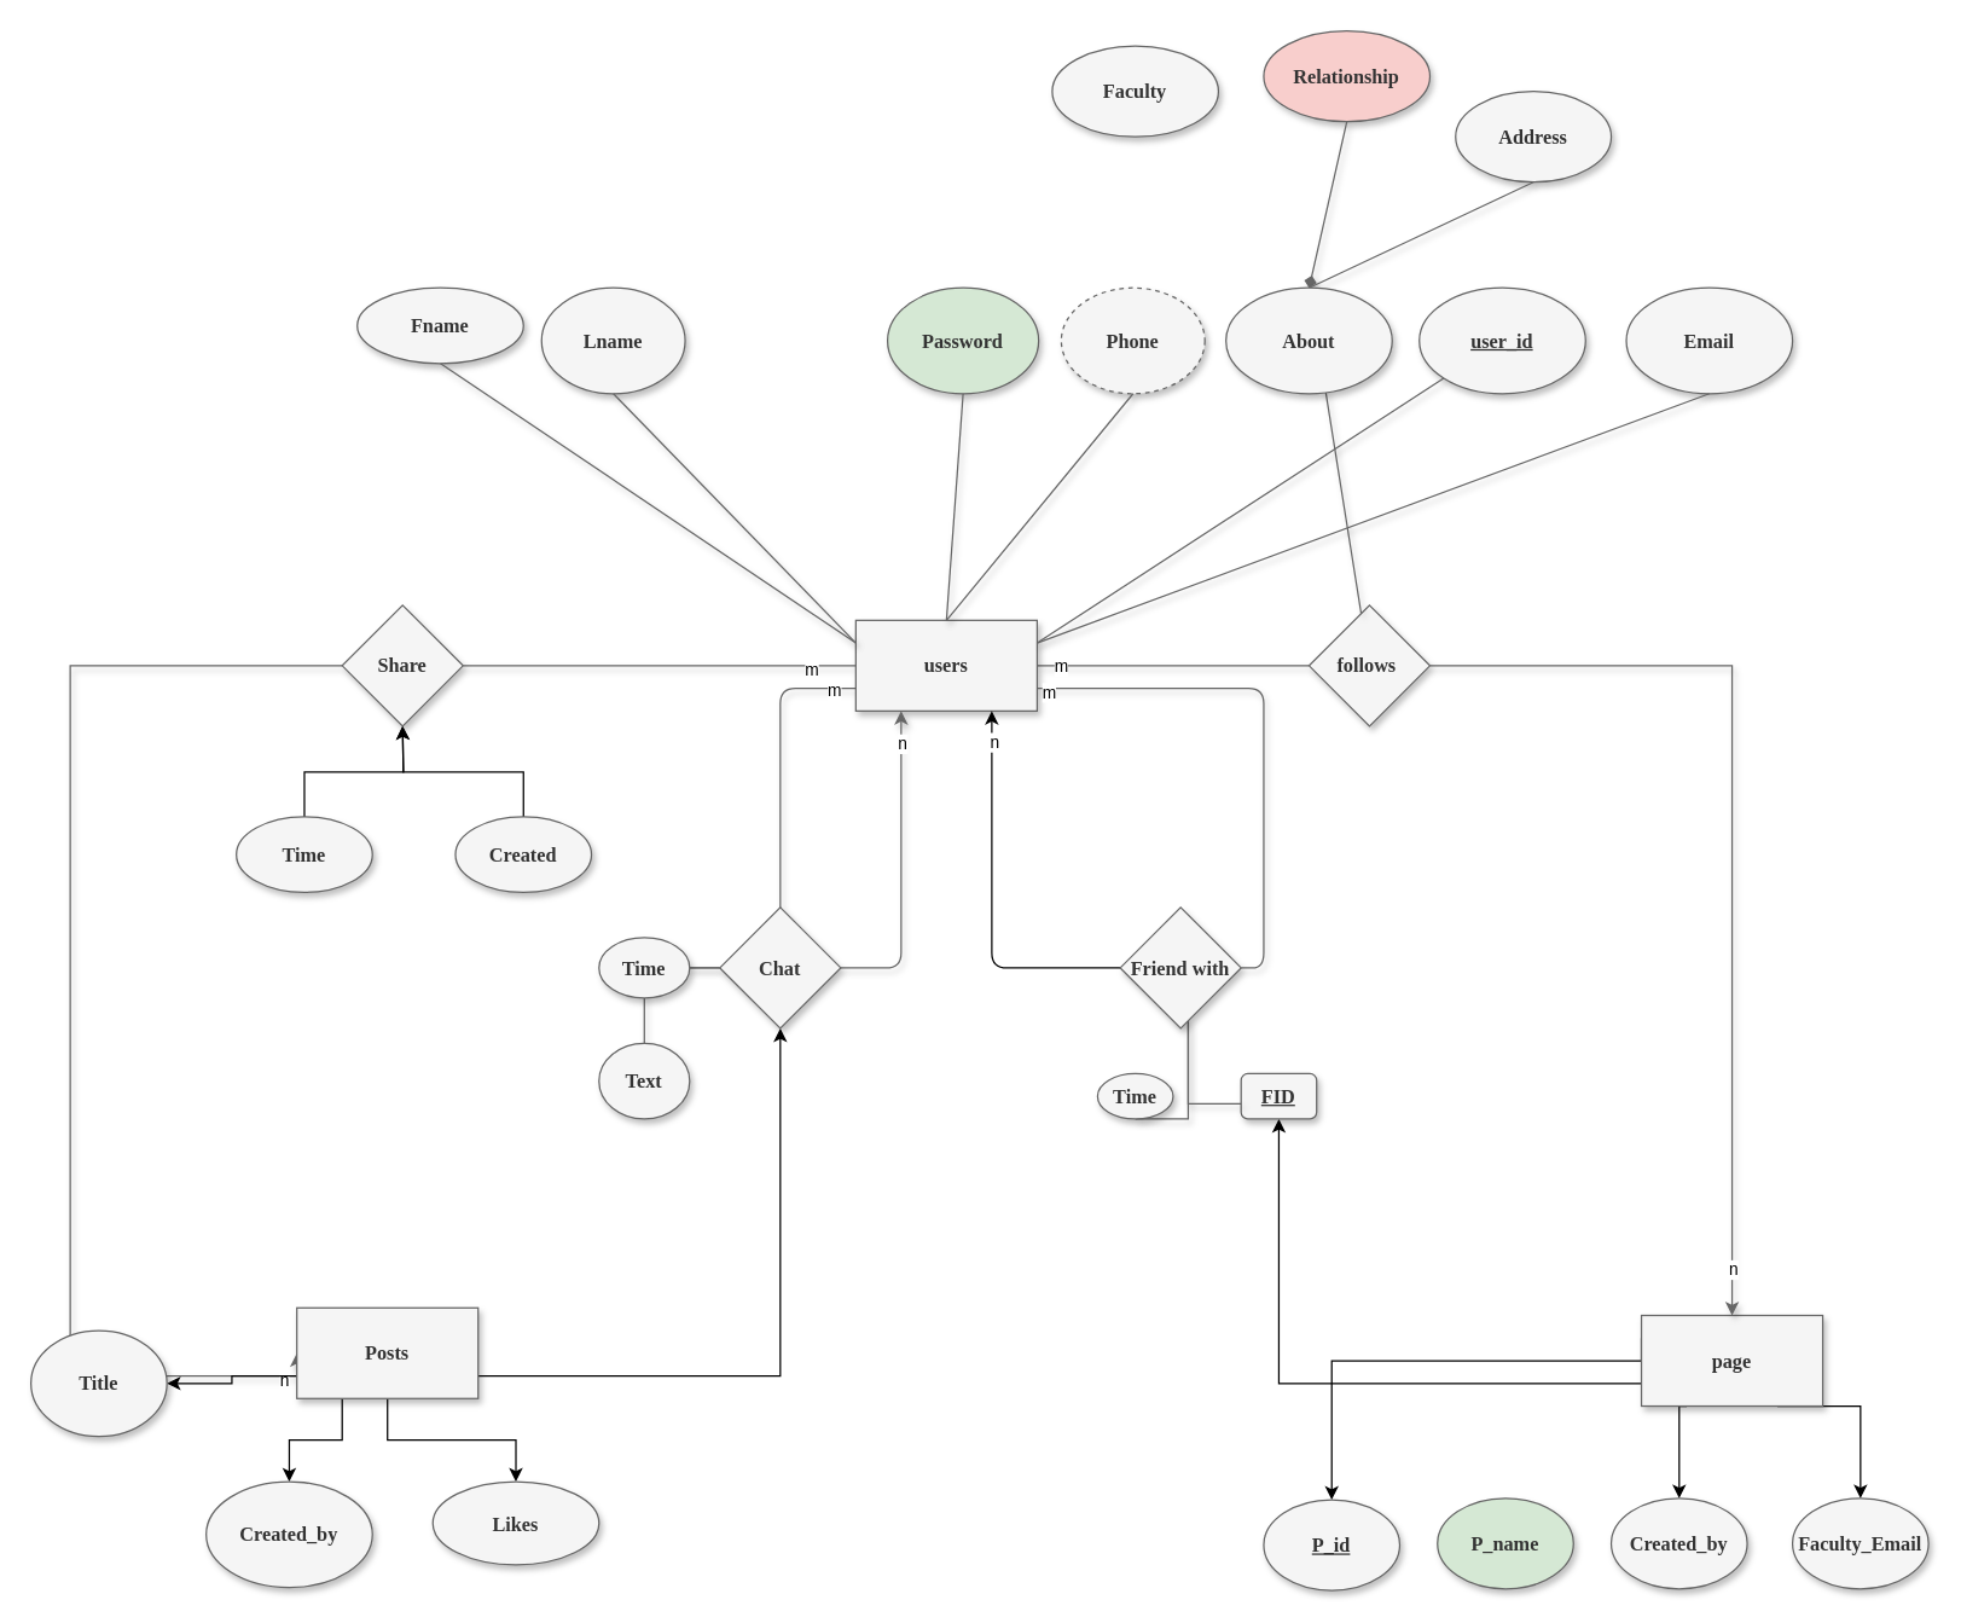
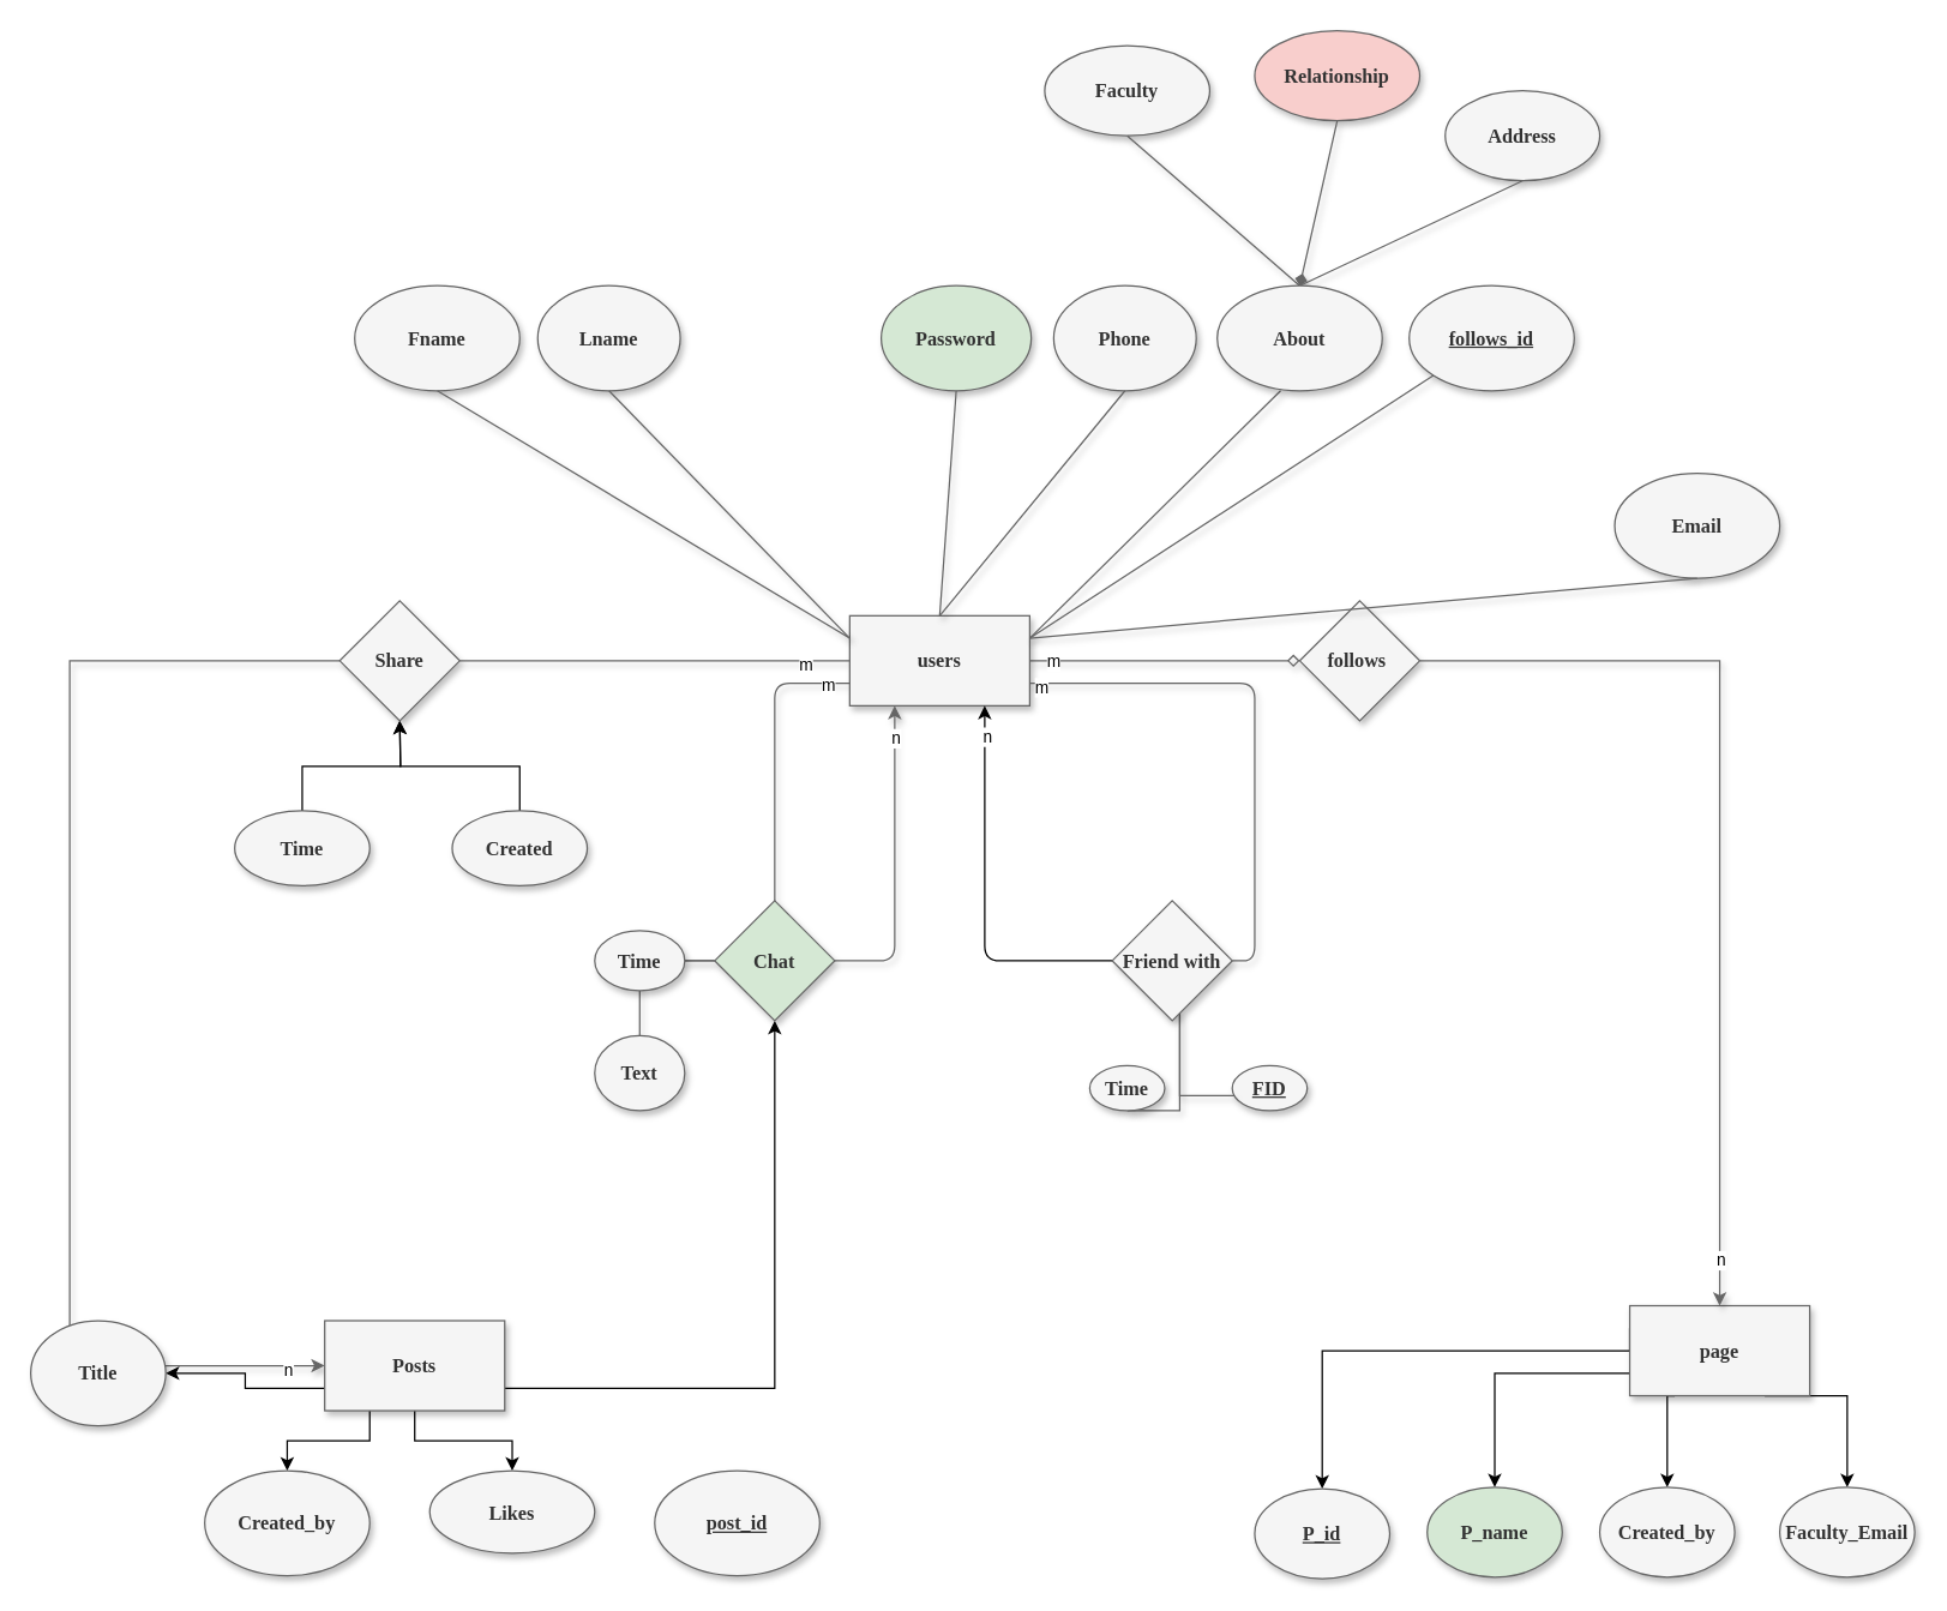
- <mxCell id="17" value="Fname" style="ellipse;whiteSpace=wrap;html=1;fillColor=#f5f5f5;strokeColor=#666666;fontColor=#333333;fontStyle=1;snapToPoint=0;fixDash=0;backgroundOutline=1;enumerate=0;comic=0;shadow=1;fontFamily=Comic Sans MS;fontSize=13;" parent="1" vertex="1"><mxGeometry x="236" y="190" width="110" height="50" as="geometry" /></mxCell>
+ <mxCell id="17" value="Fname" style="ellipse;whiteSpace=wrap;html=1;fillColor=#f5f5f5;strokeColor=#666666;fontColor=#333333;fontStyle=1;snapToPoint=0;fixDash=0;backgroundOutline=1;enumerate=0;comic=0;shadow=1;fontFamily=Comic Sans MS;fontSize=13;" parent="1" vertex="1"><mxGeometry x="236" y="190" width="110" height="70" as="geometry" /></mxCell>
- <mxCell id="20" value="Phone" style="ellipse;whiteSpace=wrap;html=1;fillColor=#f5f5f5;strokeColor=#666666;fontColor=#333333;fontStyle=1;snapToPoint=0;fixDash=0;backgroundOutline=1;enumerate=0;comic=0;shadow=1;fontFamily=Comic Sans MS;fontSize=13;dashed=1;" parent="1" vertex="1"><mxGeometry x="702" y="190" width="95" height="70" as="geometry" /></mxCell>
+ <mxCell id="20" value="Phone" style="ellipse;whiteSpace=wrap;html=1;fillColor=#f5f5f5;strokeColor=#666666;fontColor=#333333;fontStyle=1;snapToPoint=0;fixDash=0;backgroundOutline=1;enumerate=0;comic=0;shadow=1;fontFamily=Comic Sans MS;fontSize=13;" parent="1" vertex="1"><mxGeometry x="702" y="190" width="95" height="70" as="geometry" /></mxCell>
- <mxCell id="46" value="&lt;u style=&quot;font-size: 13px;&quot;&gt;user_id&lt;/u&gt;" style="ellipse;whiteSpace=wrap;html=1;fillColor=#f5f5f5;strokeColor=#666666;fontColor=#333333;fontStyle=1;snapToPoint=0;fixDash=0;backgroundOutline=1;enumerate=0;comic=0;shadow=1;fontFamily=Comic Sans MS;fontSize=13;" parent="1" vertex="1"><mxGeometry x="939" y="190" width="110" height="70" as="geometry" /></mxCell>
+ <mxCell id="46" value="&lt;u style=&quot;font-size: 13px;&quot;&gt;follows_id&lt;/u&gt;" style="ellipse;whiteSpace=wrap;html=1;fillColor=#f5f5f5;strokeColor=#666666;fontColor=#333333;fontStyle=1;snapToPoint=0;fixDash=0;backgroundOutline=1;enumerate=0;comic=0;shadow=1;fontFamily=Comic Sans MS;fontSize=13;" parent="1" vertex="1"><mxGeometry x="939" y="190" width="110" height="70" as="geometry" /></mxCell>
- <mxCell id="62" value="&lt;span style=&quot;font-size: 13px;&quot;&gt;Email&lt;/span&gt;" style="ellipse;whiteSpace=wrap;html=1;fillColor=#f5f5f5;strokeColor=#666666;fontColor=#333333;fontStyle=1;snapToPoint=0;fixDash=0;backgroundOutline=1;enumerate=0;comic=0;shadow=1;fontFamily=Comic Sans MS;fontSize=13;" parent="1" vertex="1"><mxGeometry x="1076" y="190" width="110" height="70" as="geometry" /></mxCell>
+ <mxCell id="62" value="&lt;span style=&quot;font-size: 13px;&quot;&gt;Email&lt;/span&gt;" style="ellipse;whiteSpace=wrap;html=1;fillColor=#f5f5f5;strokeColor=#666666;fontColor=#333333;fontStyle=1;snapToPoint=0;fixDash=0;backgroundOutline=1;enumerate=0;comic=0;shadow=1;fontFamily=Comic Sans MS;fontSize=13;" parent="1" vertex="1"><mxGeometry x="1076" y="315" width="110" height="70" as="geometry" /></mxCell>
- <mxCell id="29" value="" style="endArrow=none;html=1;rounded=0;exitX=0.5;exitY=0;exitDx=0;exitDy=0;fillColor=#f5f5f5;strokeColor=#666666;fontStyle=1;snapToPoint=0;fixDash=0;backgroundOutline=1;enumerate=0;comic=0;shadow=1;fontFamily=Comic Sans MS;fontSize=13;" parent="1" source="58" target="16" edge="1"><mxGeometry width="50" height="50" relative="1" as="geometry"><mxPoint x="831.251" y="200.251" as="sourcePoint" /><mxPoint x="826" y="550" as="targetPoint" /></mxGeometry></mxCell>
+ <mxCell id="29" value="" style="endArrow=none;html=1;rounded=0;entryX=0.5;entryY=1;entryDx=0;entryDy=0;exitX=0.5;exitY=0;exitDx=0;exitDy=0;fillColor=#f5f5f5;strokeColor=#666666;fontStyle=1;snapToPoint=0;fixDash=0;backgroundOutline=1;enumerate=0;comic=0;shadow=1;fontFamily=Comic Sans MS;fontSize=13;" parent="1" source="58" target="26" edge="1"><mxGeometry width="50" height="50" relative="1" as="geometry"><mxPoint x="831.251" y="200.251" as="sourcePoint" /><mxPoint x="826" y="550" as="targetPoint" /></mxGeometry></mxCell>
+ <mxCell id="25" value="" style="endArrow=none;html=1;rounded=0;entryX=0.384;entryY=1;entryDx=0;entryDy=0;exitX=1;exitY=0.25;exitDx=0;exitDy=0;fillColor=#f5f5f5;strokeColor=#666666;fontStyle=1;snapToPoint=0;fixDash=0;backgroundOutline=1;enumerate=0;comic=0;shadow=1;fontFamily=Comic Sans MS;fontSize=13;entryPerimeter=0;" parent="1" source="8" target="58" edge="1"><mxGeometry width="50" height="50" relative="1" as="geometry"><mxPoint x="776" y="600" as="sourcePoint" /><mxPoint x="831.251" y="249.749" as="targetPoint" /></mxGeometry></mxCell>
- <mxCell id="2" style="edgeStyle=orthogonalEdgeStyle;rounded=0;orthogonalLoop=1;jettySize=auto;html=1;entryX=0;entryY=0.5;entryDx=0;entryDy=0;endArrow=none;endFill=0;fillColor=#f5f5f5;strokeColor=#666666;fontStyle=1;snapToPoint=0;fixDash=0;backgroundOutline=1;enumerate=0;comic=0;shadow=1;fontFamily=Comic Sans MS;fontSize=13;" parent="1" source="8" target="16" edge="1"><mxGeometry relative="1" as="geometry" /></mxCell>
+ <mxCell id="2" style="edgeStyle=orthogonalEdgeStyle;rounded=0;orthogonalLoop=1;jettySize=auto;html=1;entryX=0;entryY=0.5;entryDx=0;entryDy=0;endArrow=diamond;endFill=0;fillColor=#f5f5f5;strokeColor=#666666;fontStyle=1;snapToPoint=0;fixDash=0;backgroundOutline=1;enumerate=0;comic=0;shadow=1;fontFamily=Comic Sans MS;fontSize=13;" parent="1" source="8" target="16" edge="1"><mxGeometry relative="1" as="geometry" /></mxCell>
- <mxCell id="54" value="Chat" style="rhombus;whiteSpace=wrap;html=1;fillColor=#f5f5f5;strokeColor=#666666;fontColor=#333333;fontStyle=1;snapToPoint=0;fixDash=0;backgroundOutline=1;enumerate=0;comic=0;shadow=1;fontFamily=Comic Sans MS;fontSize=13;" parent="1" vertex="1"><mxGeometry x="476" y="600" width="80" height="80" as="geometry" /></mxCell>
+ <mxCell id="54" value="Chat" style="rhombus;whiteSpace=wrap;html=1;fillColor=#d5e8d4;strokeColor=#666666;fontColor=#333333;fontStyle=1;snapToPoint=0;fixDash=0;backgroundOutline=1;enumerate=0;comic=0;shadow=1;fontFamily=Comic Sans MS;fontSize=13;" parent="1" vertex="1"><mxGeometry x="476" y="600" width="80" height="80" as="geometry" /></mxCell>
- <mxCell id="71" value="&lt;u&gt;FID&lt;/u&gt;" style="whiteSpace=wrap;html=1;fillColor=#f5f5f5;strokeColor=#666666;fontColor=#333333;fontStyle=1;snapToPoint=0;fixDash=0;backgroundOutline=1;enumerate=0;comic=0;shadow=1;fontFamily=Comic Sans MS;fontSize=13;rounded=1;" vertex="1" parent="1"><mxGeometry x="821" y="710" width="50" height="30" as="geometry" /></mxCell>
+ <mxCell id="71" value="&lt;u&gt;FID&lt;/u&gt;" style="ellipse;whiteSpace=wrap;html=1;fillColor=#f5f5f5;strokeColor=#666666;fontColor=#333333;fontStyle=1;snapToPoint=0;fixDash=0;backgroundOutline=1;enumerate=0;comic=0;shadow=1;fontFamily=Comic Sans MS;fontSize=13;" vertex="1" parent="1"><mxGeometry x="821" y="710" width="50" height="30" as="geometry" /></mxCell>
- <mxCell id="39" value="Posts" style="rounded=0;whiteSpace=wrap;html=1;fillColor=#f5f5f5;strokeColor=#666666;fontColor=#333333;fontStyle=1;snapToPoint=0;fixDash=0;backgroundOutline=1;enumerate=0;comic=0;shadow=1;fontFamily=Comic Sans MS;fontSize=13;" parent="1" vertex="1"><mxGeometry x="196" y="865" width="120" height="60" as="geometry" /></mxCell>
+ <mxCell id="39" value="Posts" style="rounded=0;whiteSpace=wrap;html=1;fillColor=#f5f5f5;strokeColor=#666666;fontColor=#333333;fontStyle=1;snapToPoint=0;fixDash=0;backgroundOutline=1;enumerate=0;comic=0;shadow=1;fontFamily=Comic Sans MS;fontSize=13;" parent="1" vertex="1"><mxGeometry y="880" width="120" height="60" as="geometry" x="216" /></mxCell>
- <mxCell id="9" style="edgeStyle=orthogonalEdgeStyle;rounded=0;orthogonalLoop=1;jettySize=auto;html=1;exitX=0;exitY=0.75;exitDx=0;exitDy=0;fontFamily=Helvetica;fontSize=12;fontColor=default;" parent="1" source="13" target="71" edge="1"><mxGeometry relative="1" as="geometry" /></mxCell>
+ <mxCell id="9" style="edgeStyle=orthogonalEdgeStyle;rounded=0;orthogonalLoop=1;jettySize=auto;html=1;exitX=0;exitY=0.75;exitDx=0;exitDy=0;entryX=0.5;entryY=0;entryDx=0;entryDy=0;fontFamily=Helvetica;fontSize=12;fontColor=default;" parent="1" source="13" target="61" edge="1"><mxGeometry relative="1" as="geometry" /></mxCell>
+ <mxCell id="59" value="&lt;u style=&quot;font-size: 13px;&quot;&gt;post_id&lt;/u&gt;" style="ellipse;whiteSpace=wrap;html=1;fillColor=#f5f5f5;strokeColor=#666666;fontColor=#333333;fontStyle=1;snapToPoint=0;fixDash=0;backgroundOutline=1;enumerate=0;comic=0;shadow=1;fontFamily=Comic Sans MS;fontSize=13;" parent="1" vertex="1"><mxGeometry x="436" y="980" width="110" height="70" as="geometry" /></mxCell>
